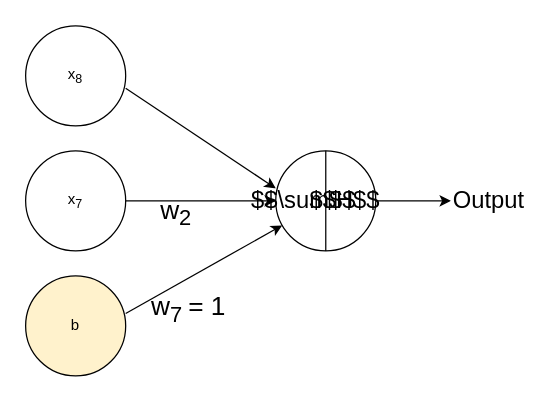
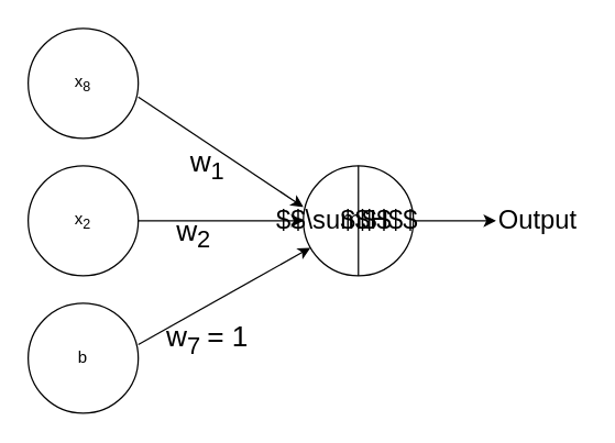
+ <mxCell id="10" value="w&lt;sub&gt;1&lt;/sub&gt;" style="text;html=1;align=center;verticalAlign=middle;resizable=0;points=[];autosize=1;strokeColor=none;fillColor=none;fontSize=21;" vertex="1" parent="1"><mxGeometry x="130" y="100" width="40" height="40" as="geometry" /></mxCell>
- <mxCell id="4" value="x&lt;sub&gt;7&lt;/sub&gt;" style="ellipse;whiteSpace=wrap;html=1;aspect=fixed;" vertex="1" parent="1"><mxGeometry x="20" y="120" width="80" height="80" as="geometry" /></mxCell>
+ <mxCell id="4" value="x&lt;sub&gt;2&lt;/sub&gt;" style="ellipse;whiteSpace=wrap;html=1;aspect=fixed;" vertex="1" parent="1"><mxGeometry x="20" y="120" width="80" height="80" as="geometry" /></mxCell>
- <mxCell id="3" value="b" style="ellipse;whiteSpace=wrap;html=1;aspect=fixed;fillColor=#fff2cc;" vertex="1" parent="1"><mxGeometry x="20" y="220" width="80" height="80" as="geometry" /></mxCell>
+ <mxCell id="3" value="b" style="ellipse;whiteSpace=wrap;html=1;aspect=fixed;" vertex="1" parent="1"><mxGeometry x="20" y="220" width="80" height="80" as="geometry" /></mxCell>
